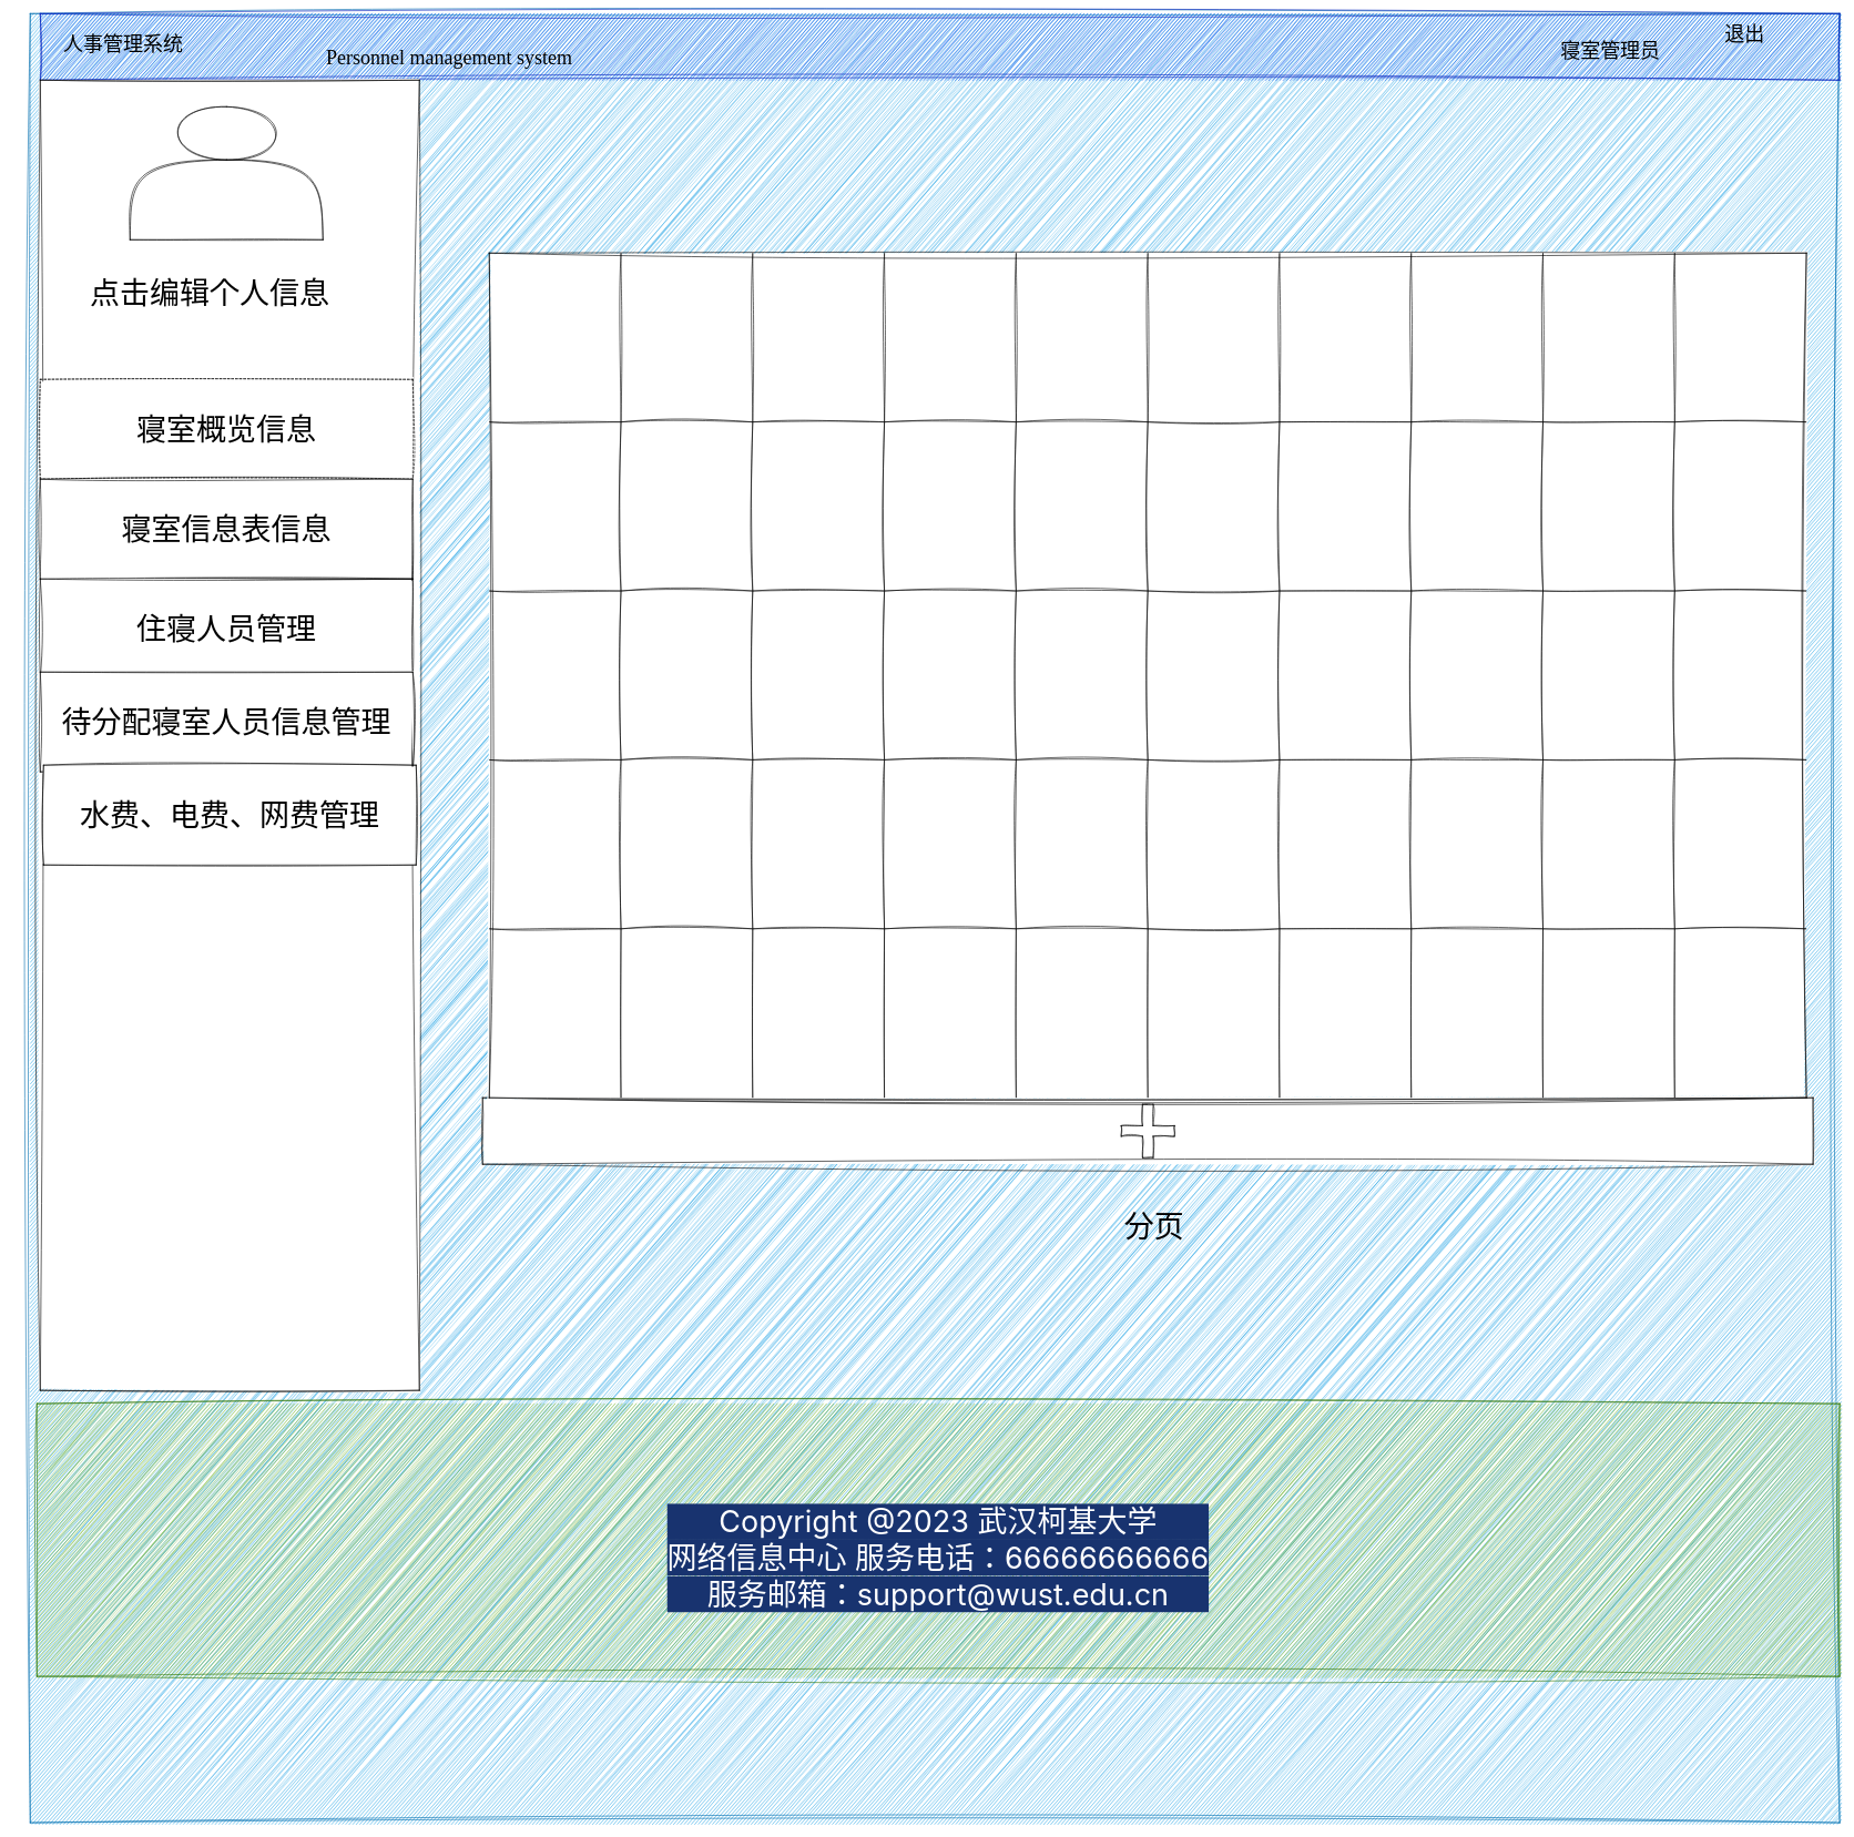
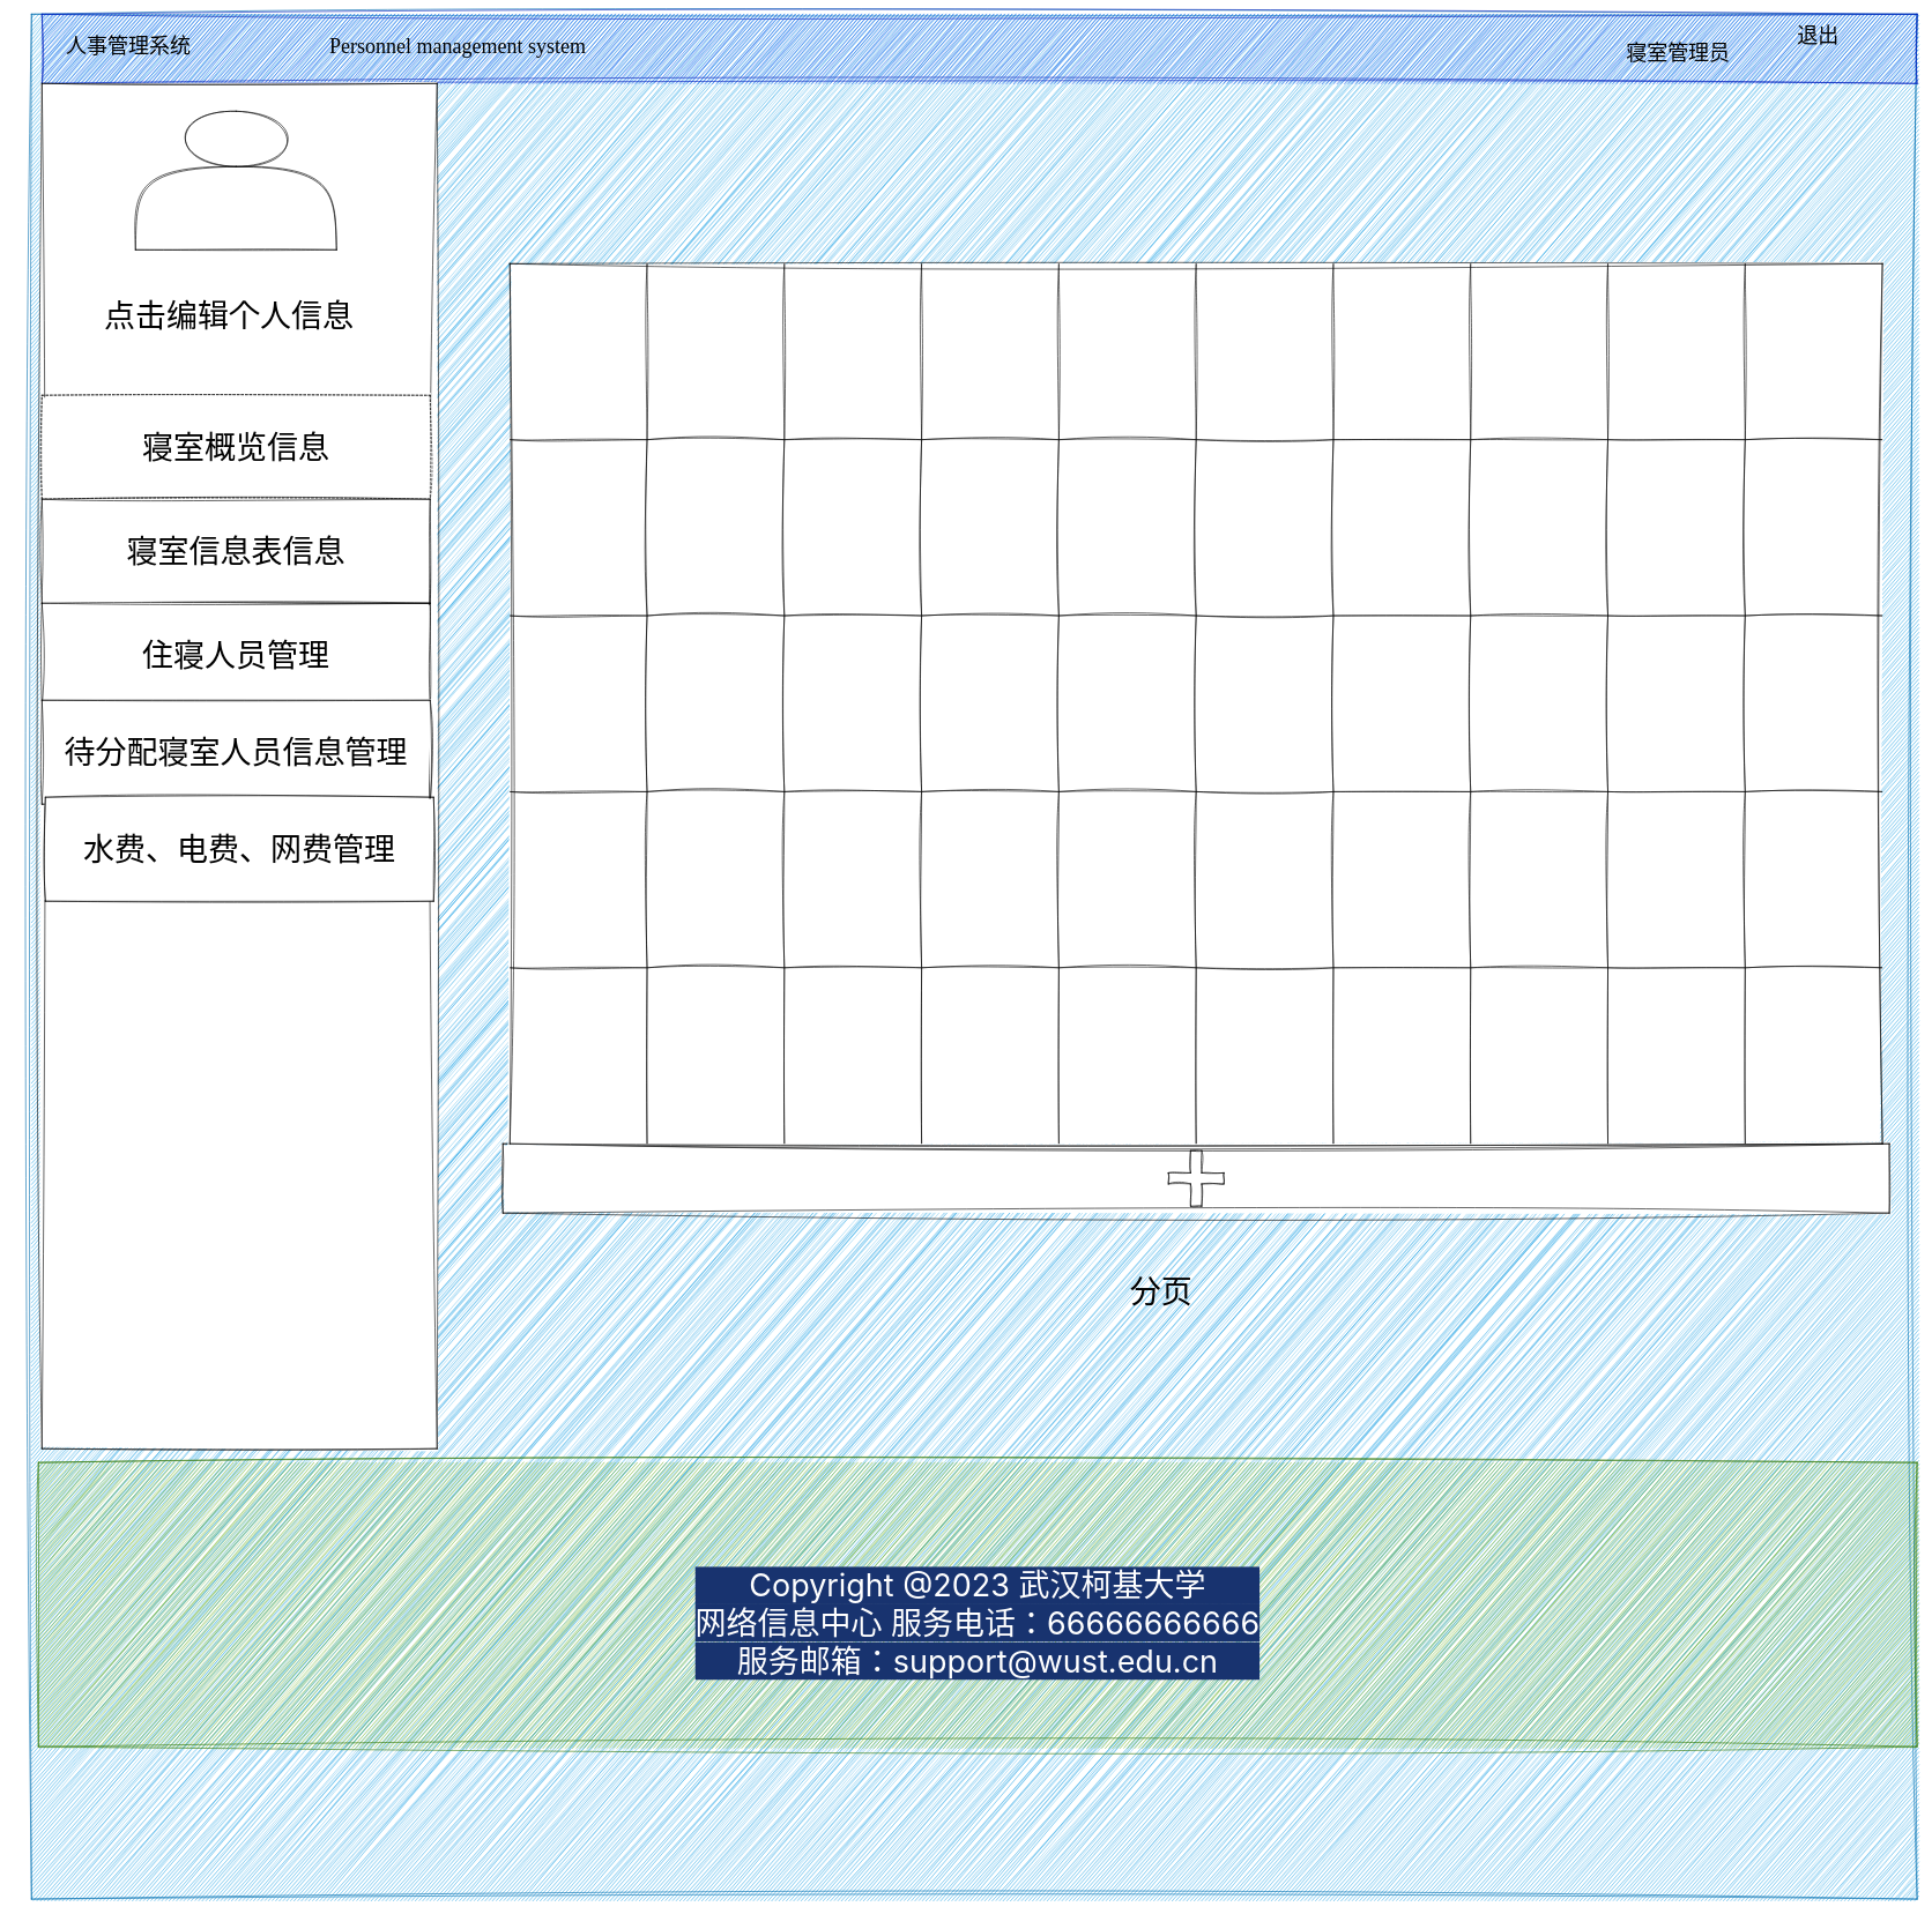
- <mxCell id="5" value="Personnel management system" style="text;html=1;strokeColor=none;fillColor=none;align=center;verticalAlign=middle;whiteSpace=wrap;rounded=0;fontSize=30;fontFamily=Architects Daughter;swimlaneFillColor=none;" vertex="1" parent="1"><mxGeometry x="445" y="70" width="460" height="30" as="geometry" /></mxCell>
+ <mxCell id="5" value="Personnel management system" style="text;html=1;strokeColor=none;fillColor=none;align=center;verticalAlign=middle;whiteSpace=wrap;rounded=0;fontSize=30;fontFamily=Architects Daughter;swimlaneFillColor=none;" vertex="1" parent="1"><mxGeometry x="430" y="50" width="460" height="30" as="geometry" /></mxCell>
- <mxCell id="76" value="&lt;font style=&quot;font-size: 45px;&quot;&gt;点击编辑个人信息&lt;/font&gt;" style="text;html=1;strokeColor=none;fillColor=none;align=center;verticalAlign=middle;whiteSpace=wrap;rounded=0;fontSize=20;fontFamily=Architects Daughter;" vertex="1" parent="1"><mxGeometry x="115" y="395" width="400" height="90" as="geometry" /></mxCell>
+ <mxCell id="76" value="&lt;font style=&quot;font-size: 45px;&quot;&gt;点击编辑个人信息&lt;/font&gt;" style="text;html=1;strokeColor=none;fillColor=none;align=center;verticalAlign=middle;whiteSpace=wrap;rounded=0;fontSize=20;fontFamily=Architects Daughter;" vertex="1" parent="1"><mxGeometry x="130" y="410" width="400" height="90" as="geometry" /></mxCell>
- <mxCell id="10" value="&lt;span style=&quot;font-size: 45px;&quot;&gt;分页&lt;/span&gt;" style="text;html=1;strokeColor=none;fillColor=none;align=center;verticalAlign=middle;whiteSpace=wrap;rounded=0;fontSize=20;fontFamily=Architects Daughter;swimlaneFillColor=none;" vertex="1" parent="1"><mxGeometry x="1525" y="1790" width="420" height="110" as="geometry" /></mxCell>
+ <mxCell id="10" value="&lt;span style=&quot;font-size: 45px;&quot;&gt;分页&lt;/span&gt;" style="text;html=1;strokeColor=none;fillColor=none;align=center;verticalAlign=middle;whiteSpace=wrap;rounded=0;fontSize=20;fontFamily=Architects Daughter;swimlaneFillColor=none;" vertex="1" parent="1"><mxGeometry x="1465" y="1810" width="420" height="110" as="geometry" /></mxCell>
